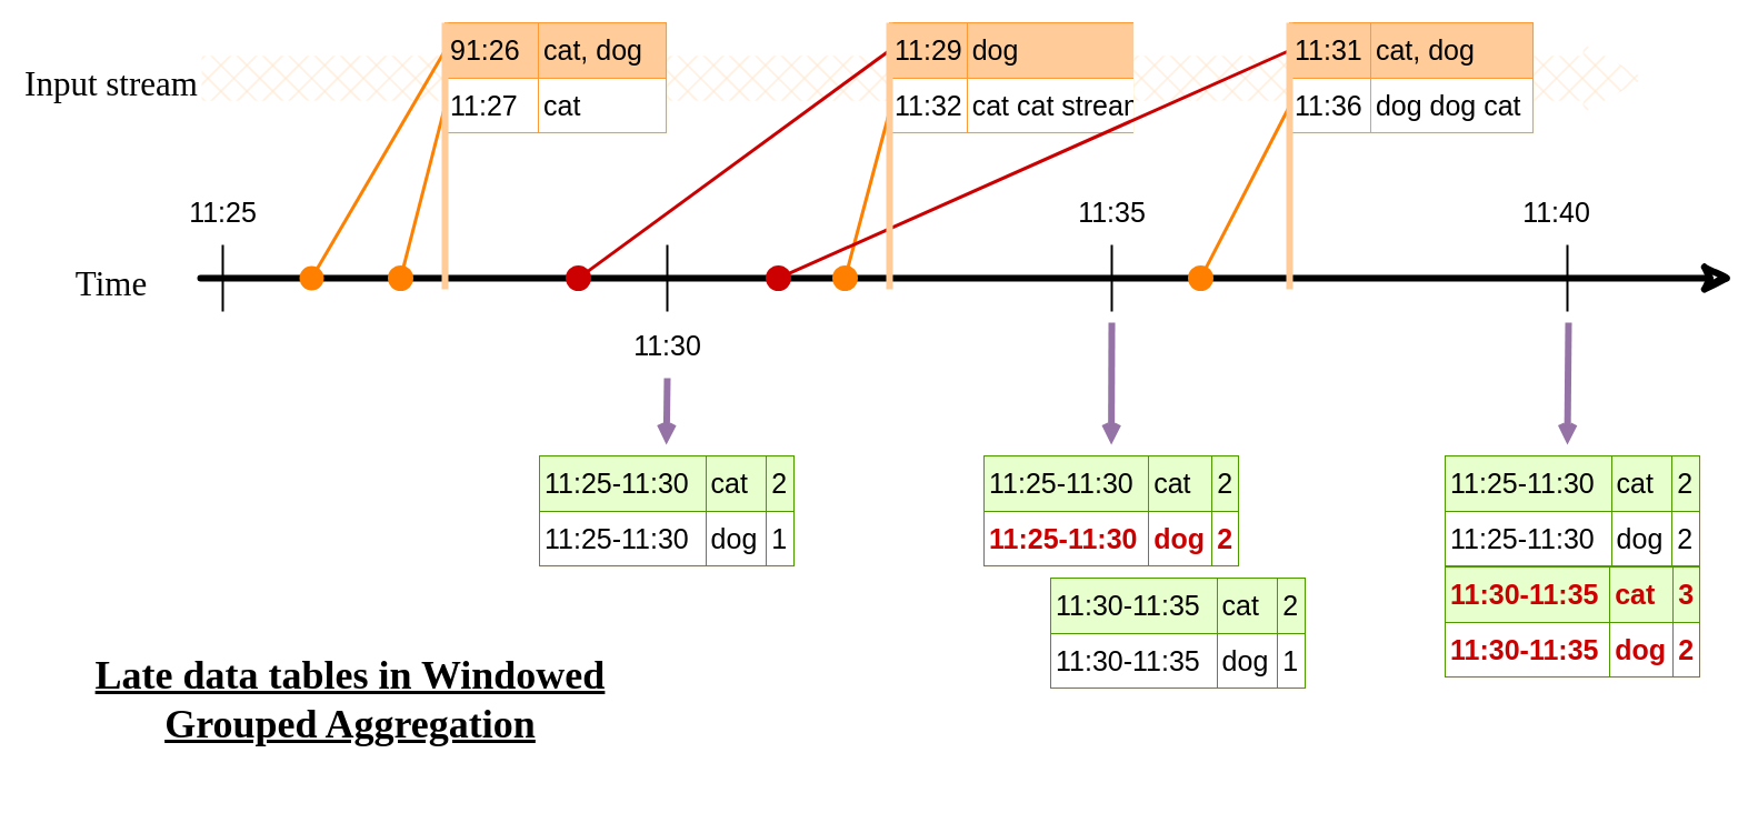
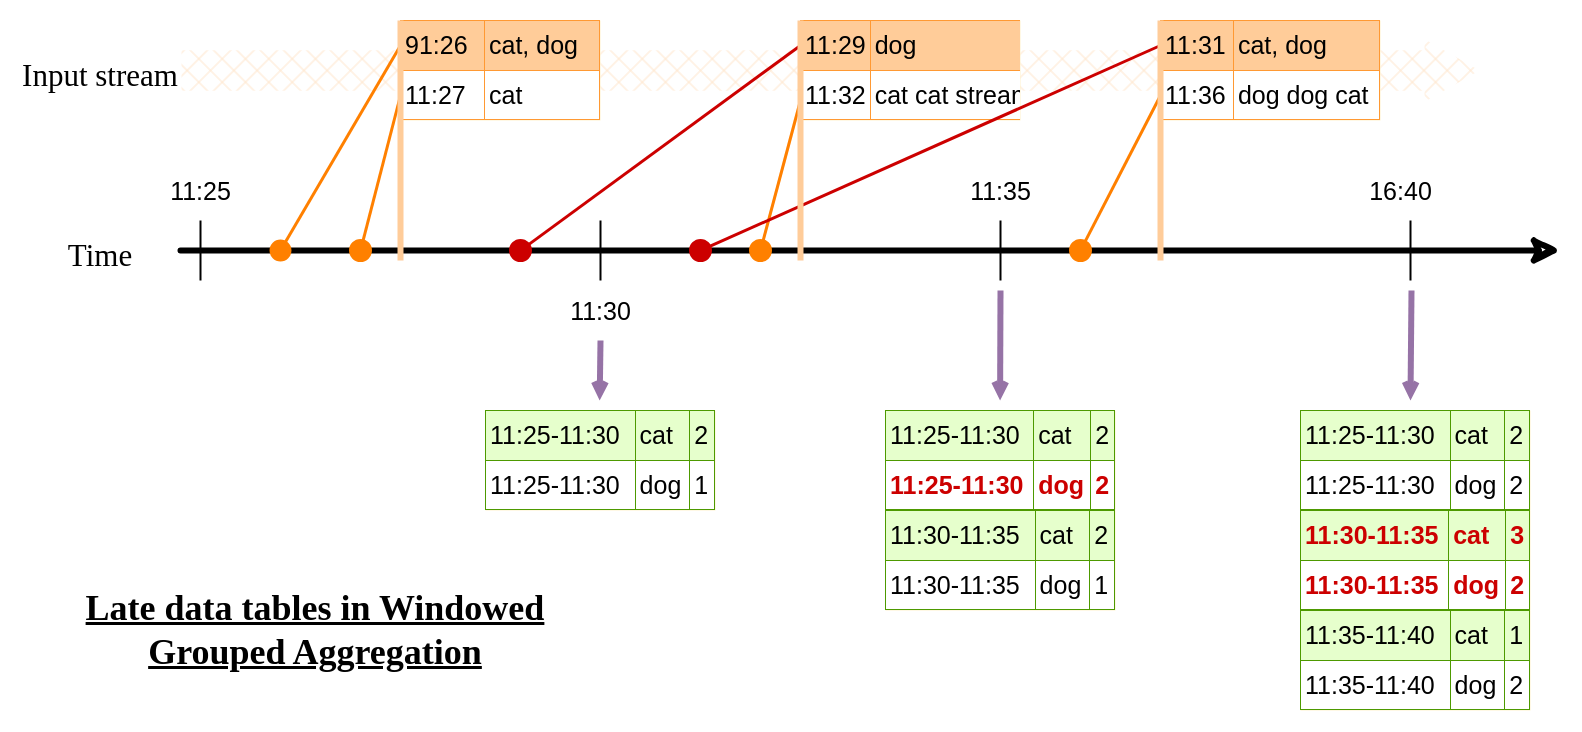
- <mxCell id="14" value="11:40" style="text;html=1;align=center;verticalAlign=middle;resizable=0;points=[];autosize=1;fontSize=25;" parent="1" vertex="1"><mxGeometry x="1360" y="170" width="80" height="40" as="geometry" /></mxCell>
+ <mxCell id="14" value="16:40" style="text;html=1;align=center;verticalAlign=middle;resizable=0;points=[];autosize=1;fontSize=25;" parent="1" vertex="1"><mxGeometry x="1360" y="170" width="80" height="40" as="geometry" /></mxCell>
- <mxCell id="23" value="&lt;table width=&quot;100%&quot; cellpadding=&quot;4&quot; style=&quot;width: 100% ; height: 100% ; background-color: rgb(230 , 255 , 204) ; border: 1px solid rgb(77 , 153 , 0) ; border-collapse: collapse ; font-size: 25px&quot; border=&quot;1&quot;&gt;&lt;tbody style=&quot;font-size: 25px&quot;&gt;&lt;tr style=&quot;font-size: 25px&quot;&gt;&lt;td style=&quot;font-size: 25px&quot;&gt;&lt;font style=&quot;font-size: 25px&quot;&gt;11:30-11:35&lt;/font&gt;&lt;/td&gt;&lt;td style=&quot;font-size: 25px&quot;&gt;&lt;font style=&quot;font-size: 25px&quot;&gt;cat&lt;/font&gt;&lt;/td&gt;&lt;td&gt;2&lt;/td&gt;&lt;/tr&gt;&lt;tr style=&quot;font-size: 25px&quot;&gt;&lt;td style=&quot;font-size: 25px ; background-color: rgb(255 , 255 , 255)&quot;&gt;&lt;span&gt;11:30-11:35&lt;/span&gt;&lt;br&gt;&lt;/td&gt;&lt;td style=&quot;font-size: 25px ; background-color: rgb(255 , 255 , 255)&quot;&gt;dog&lt;/td&gt;&lt;td style=&quot;background-color: rgb(255 , 255 , 255)&quot;&gt;1&lt;/td&gt;&lt;/tr&gt;&lt;/tbody&gt;&lt;/table&gt;" style="text;html=1;fillColor=#fff2cc;overflow=fill;rounded=0;fontSize=25;noLabel=0;connectable=1;strokeOpacity=100;arcSize=13;shadow=0;sketch=0;glass=0;" parent="1" vertex="1"><mxGeometry x="945" y="520" width="230" height="100" as="geometry" /></mxCell>
+ <mxCell id="23" value="&lt;table width=&quot;100%&quot; cellpadding=&quot;4&quot; style=&quot;width: 100% ; height: 100% ; background-color: rgb(230 , 255 , 204) ; border: 1px solid rgb(77 , 153 , 0) ; border-collapse: collapse ; font-size: 25px&quot; border=&quot;1&quot;&gt;&lt;tbody style=&quot;font-size: 25px&quot;&gt;&lt;tr style=&quot;font-size: 25px&quot;&gt;&lt;td style=&quot;font-size: 25px&quot;&gt;&lt;font style=&quot;font-size: 25px&quot;&gt;11:30-11:35&lt;/font&gt;&lt;/td&gt;&lt;td style=&quot;font-size: 25px&quot;&gt;&lt;font style=&quot;font-size: 25px&quot;&gt;cat&lt;/font&gt;&lt;/td&gt;&lt;td&gt;2&lt;/td&gt;&lt;/tr&gt;&lt;tr style=&quot;font-size: 25px&quot;&gt;&lt;td style=&quot;font-size: 25px ; background-color: rgb(255 , 255 , 255)&quot;&gt;&lt;span&gt;11:30-11:35&lt;/span&gt;&lt;br&gt;&lt;/td&gt;&lt;td style=&quot;font-size: 25px ; background-color: rgb(255 , 255 , 255)&quot;&gt;dog&lt;/td&gt;&lt;td style=&quot;background-color: rgb(255 , 255 , 255)&quot;&gt;1&lt;/td&gt;&lt;/tr&gt;&lt;/tbody&gt;&lt;/table&gt;" style="text;html=1;fillColor=#fff2cc;overflow=fill;rounded=0;fontSize=25;noLabel=0;connectable=1;strokeOpacity=100;arcSize=13;shadow=0;sketch=0;glass=0;" parent="1" vertex="1"><mxGeometry x="885" y="510" width="230" height="100" as="geometry" /></mxCell>
+ <mxCell id="26" value="&lt;table width=&quot;100%&quot; cellpadding=&quot;4&quot; style=&quot;width: 100% ; height: 100% ; background-color: rgb(230 , 255 , 204) ; border: 1px solid rgb(77 , 153 , 0) ; border-collapse: collapse ; font-size: 25px&quot; border=&quot;1&quot;&gt;&lt;tbody style=&quot;font-size: 25px&quot;&gt;&lt;tr style=&quot;font-size: 25px&quot;&gt;&lt;td style=&quot;font-size: 25px&quot;&gt;&lt;font style=&quot;font-size: 25px&quot;&gt;11:35-11:40&lt;/font&gt;&lt;/td&gt;&lt;td style=&quot;font-size: 25px&quot;&gt;&lt;font style=&quot;font-size: 25px&quot;&gt;cat&lt;/font&gt;&lt;/td&gt;&lt;td&gt;1&lt;/td&gt;&lt;/tr&gt;&lt;tr style=&quot;font-size: 25px&quot;&gt;&lt;td style=&quot;font-size: 25px ; background-color: rgb(255 , 255 , 255)&quot;&gt;&lt;span&gt;11:35-11:40&lt;/span&gt;&lt;br&gt;&lt;/td&gt;&lt;td style=&quot;font-size: 25px ; background-color: rgb(255 , 255 , 255)&quot;&gt;dog&lt;/td&gt;&lt;td style=&quot;background-color: rgb(255 , 255 , 255)&quot;&gt;2&lt;/td&gt;&lt;/tr&gt;&lt;/tbody&gt;&lt;/table&gt;" style="text;html=1;fillColor=#fff2cc;overflow=fill;rounded=0;fontSize=25;noLabel=0;connectable=1;strokeOpacity=100;arcSize=13;shadow=0;sketch=0;glass=0;" parent="1" vertex="1"><mxGeometry x="1300" y="610" width="230" height="100" as="geometry" /></mxCell>
